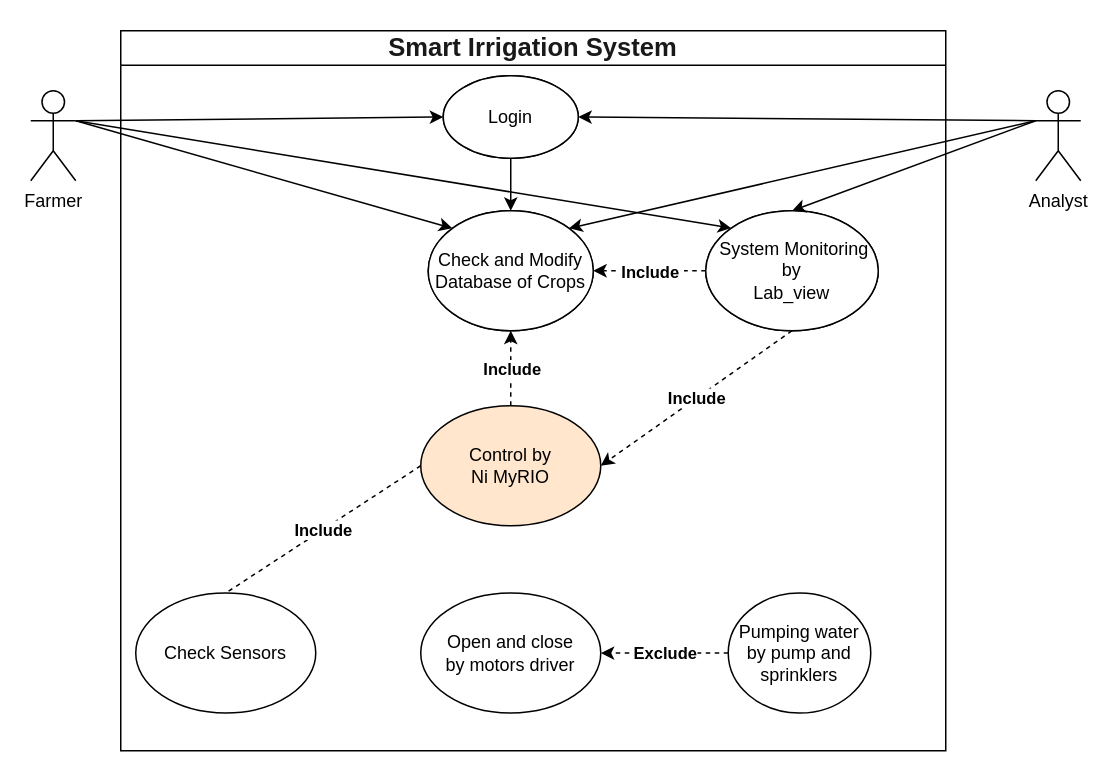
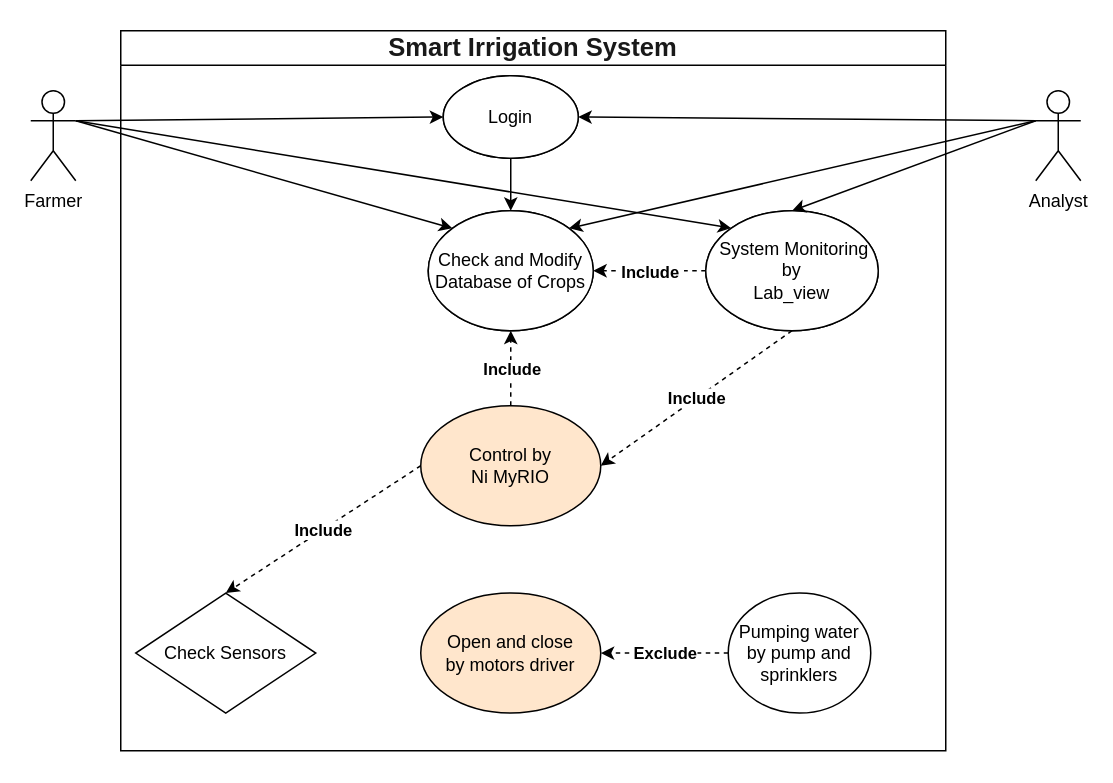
- <mxCell id="22" value="" style="endArrow=none;html=1;rounded=0;dashed=1;entryX=0.5;entryY=0;entryDx=0;entryDy=0;exitX=0;exitY=0.5;exitDx=0;exitDy=0;" edge="1" parent="1" source="8" target="3"><mxGeometry relative="1" as="geometry"><mxPoint x="550" y="394.87" as="sourcePoint" /><mxPoint x="705" y="304.87" as="targetPoint" /></mxGeometry></mxCell>
+ <mxCell id="22" value="" style="endArrow=classic;html=1;rounded=0;dashed=1;entryX=0.5;entryY=0;entryDx=0;entryDy=0;exitX=0;exitY=0.5;exitDx=0;exitDy=0;" edge="1" parent="1" source="8" target="3"><mxGeometry relative="1" as="geometry"><mxPoint x="550" y="394.87" as="sourcePoint" /><mxPoint x="705" y="304.87" as="targetPoint" /></mxGeometry></mxCell>
- <mxCell id="3" value="Check Sensors" style="ellipse;whiteSpace=wrap;html=1;" parent="1" vertex="1"><mxGeometry x="90" y="394.87" width="120" height="80" as="geometry" /></mxCell>
+ <mxCell id="3" value="Check Sensors" style="rhombus;whiteSpace=wrap;html=1;" parent="1" vertex="1"><mxGeometry x="90" y="394.87" width="120" height="80" as="geometry" /></mxCell>
- <mxCell id="2" value="Open and close&lt;br&gt;by motors driver" style="ellipse;whiteSpace=wrap;html=1;" parent="1" vertex="1"><mxGeometry x="280" y="394.87" width="120" height="80" as="geometry" /></mxCell>
+ <mxCell id="2" value="Open and close&lt;br&gt;by motors driver" style="ellipse;whiteSpace=wrap;html=1;fillColor=#ffe6cc;" parent="1" vertex="1"><mxGeometry x="280" y="394.87" width="120" height="80" as="geometry" /></mxCell>
